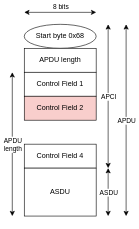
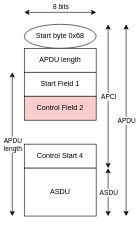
- <mxCell id="4" value="&lt;div&gt;Control Field 1&lt;br&gt;&lt;/div&gt;" style="rounded=0;whiteSpace=wrap;html=1;" vertex="1" parent="1"><mxGeometry x="40" y="120" width="120" height="40" as="geometry" /></mxCell>
+ <mxCell id="4" value="&lt;div&gt;Start Field 1&lt;br&gt;&lt;/div&gt;" style="rounded=0;whiteSpace=wrap;html=1;" vertex="1" parent="1"><mxGeometry x="40" y="120" width="120" height="40" as="geometry" /></mxCell>
- <mxCell id="6" value="&lt;div&gt;Control Field 4&lt;/div&gt;" style="rounded=0;whiteSpace=wrap;html=1;" vertex="1" parent="1"><mxGeometry x="40" y="240" width="120" height="40" as="geometry" /></mxCell>
+ <mxCell id="6" value="&lt;div&gt;Control Start 4&lt;/div&gt;" style="rounded=0;whiteSpace=wrap;html=1;" vertex="1" parent="1"><mxGeometry x="40" y="240" width="120" height="40" as="geometry" /></mxCell>
